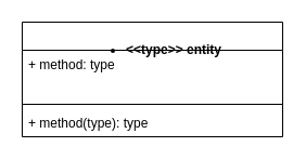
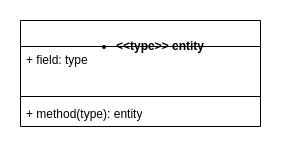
- <mxCell id="3" value="+ method: type" style="text;strokeColor=none;fillColor=none;align=left;verticalAlign=top;spacingLeft=4;spacingRight=4;overflow=hidden;rotatable=0;points=[[0,0.5],[1,0.5]];portConstraint=eastwest;whiteSpace=wrap;html=1;" vertex="1" parent="2"><mxGeometry y="26" width="240" height="46" as="geometry" /></mxCell>
+ <mxCell id="3" value="+ field: type" style="text;strokeColor=none;fillColor=none;align=left;verticalAlign=top;spacingLeft=4;spacingRight=4;overflow=hidden;rotatable=0;points=[[0,0.5],[1,0.5]];portConstraint=eastwest;whiteSpace=wrap;html=1;" vertex="1" parent="2"><mxGeometry y="26" width="240" height="46" as="geometry" /></mxCell>
- <mxCell id="5" value="+ method(type): type" style="text;strokeColor=none;fillColor=none;align=left;verticalAlign=top;spacingLeft=4;spacingRight=4;overflow=hidden;rotatable=0;points=[[0,0.5],[1,0.5]];portConstraint=eastwest;whiteSpace=wrap;html=1;" vertex="1" parent="2"><mxGeometry y="80" width="240" height="26" as="geometry" /></mxCell>
+ <mxCell id="5" value="+ method(type): entity" style="text;strokeColor=none;fillColor=none;align=left;verticalAlign=top;spacingLeft=4;spacingRight=4;overflow=hidden;rotatable=0;points=[[0,0.5],[1,0.5]];portConstraint=eastwest;whiteSpace=wrap;html=1;" vertex="1" parent="2"><mxGeometry y="80" width="240" height="26" as="geometry" /></mxCell>
